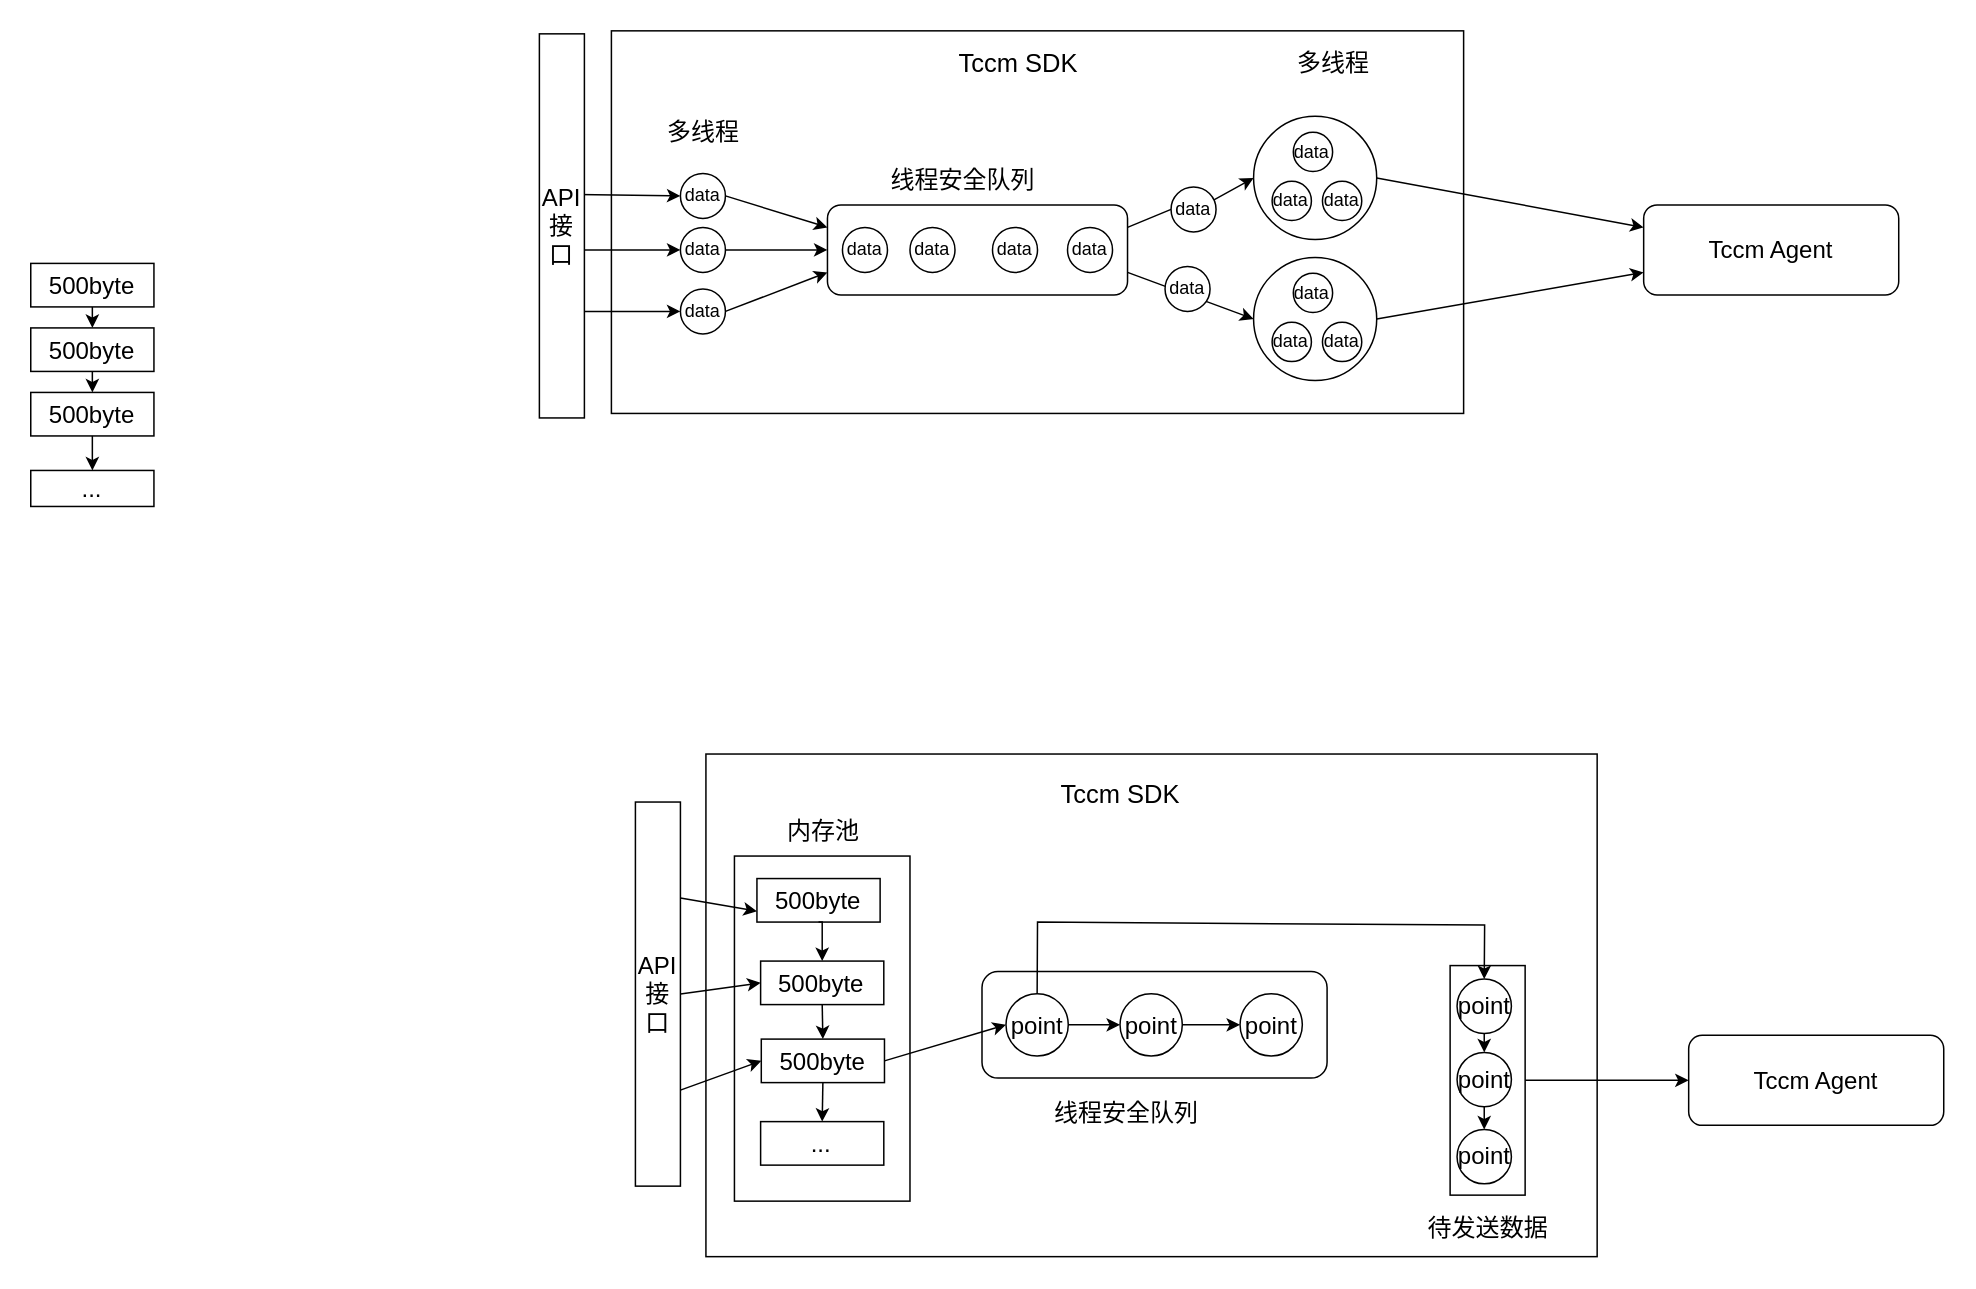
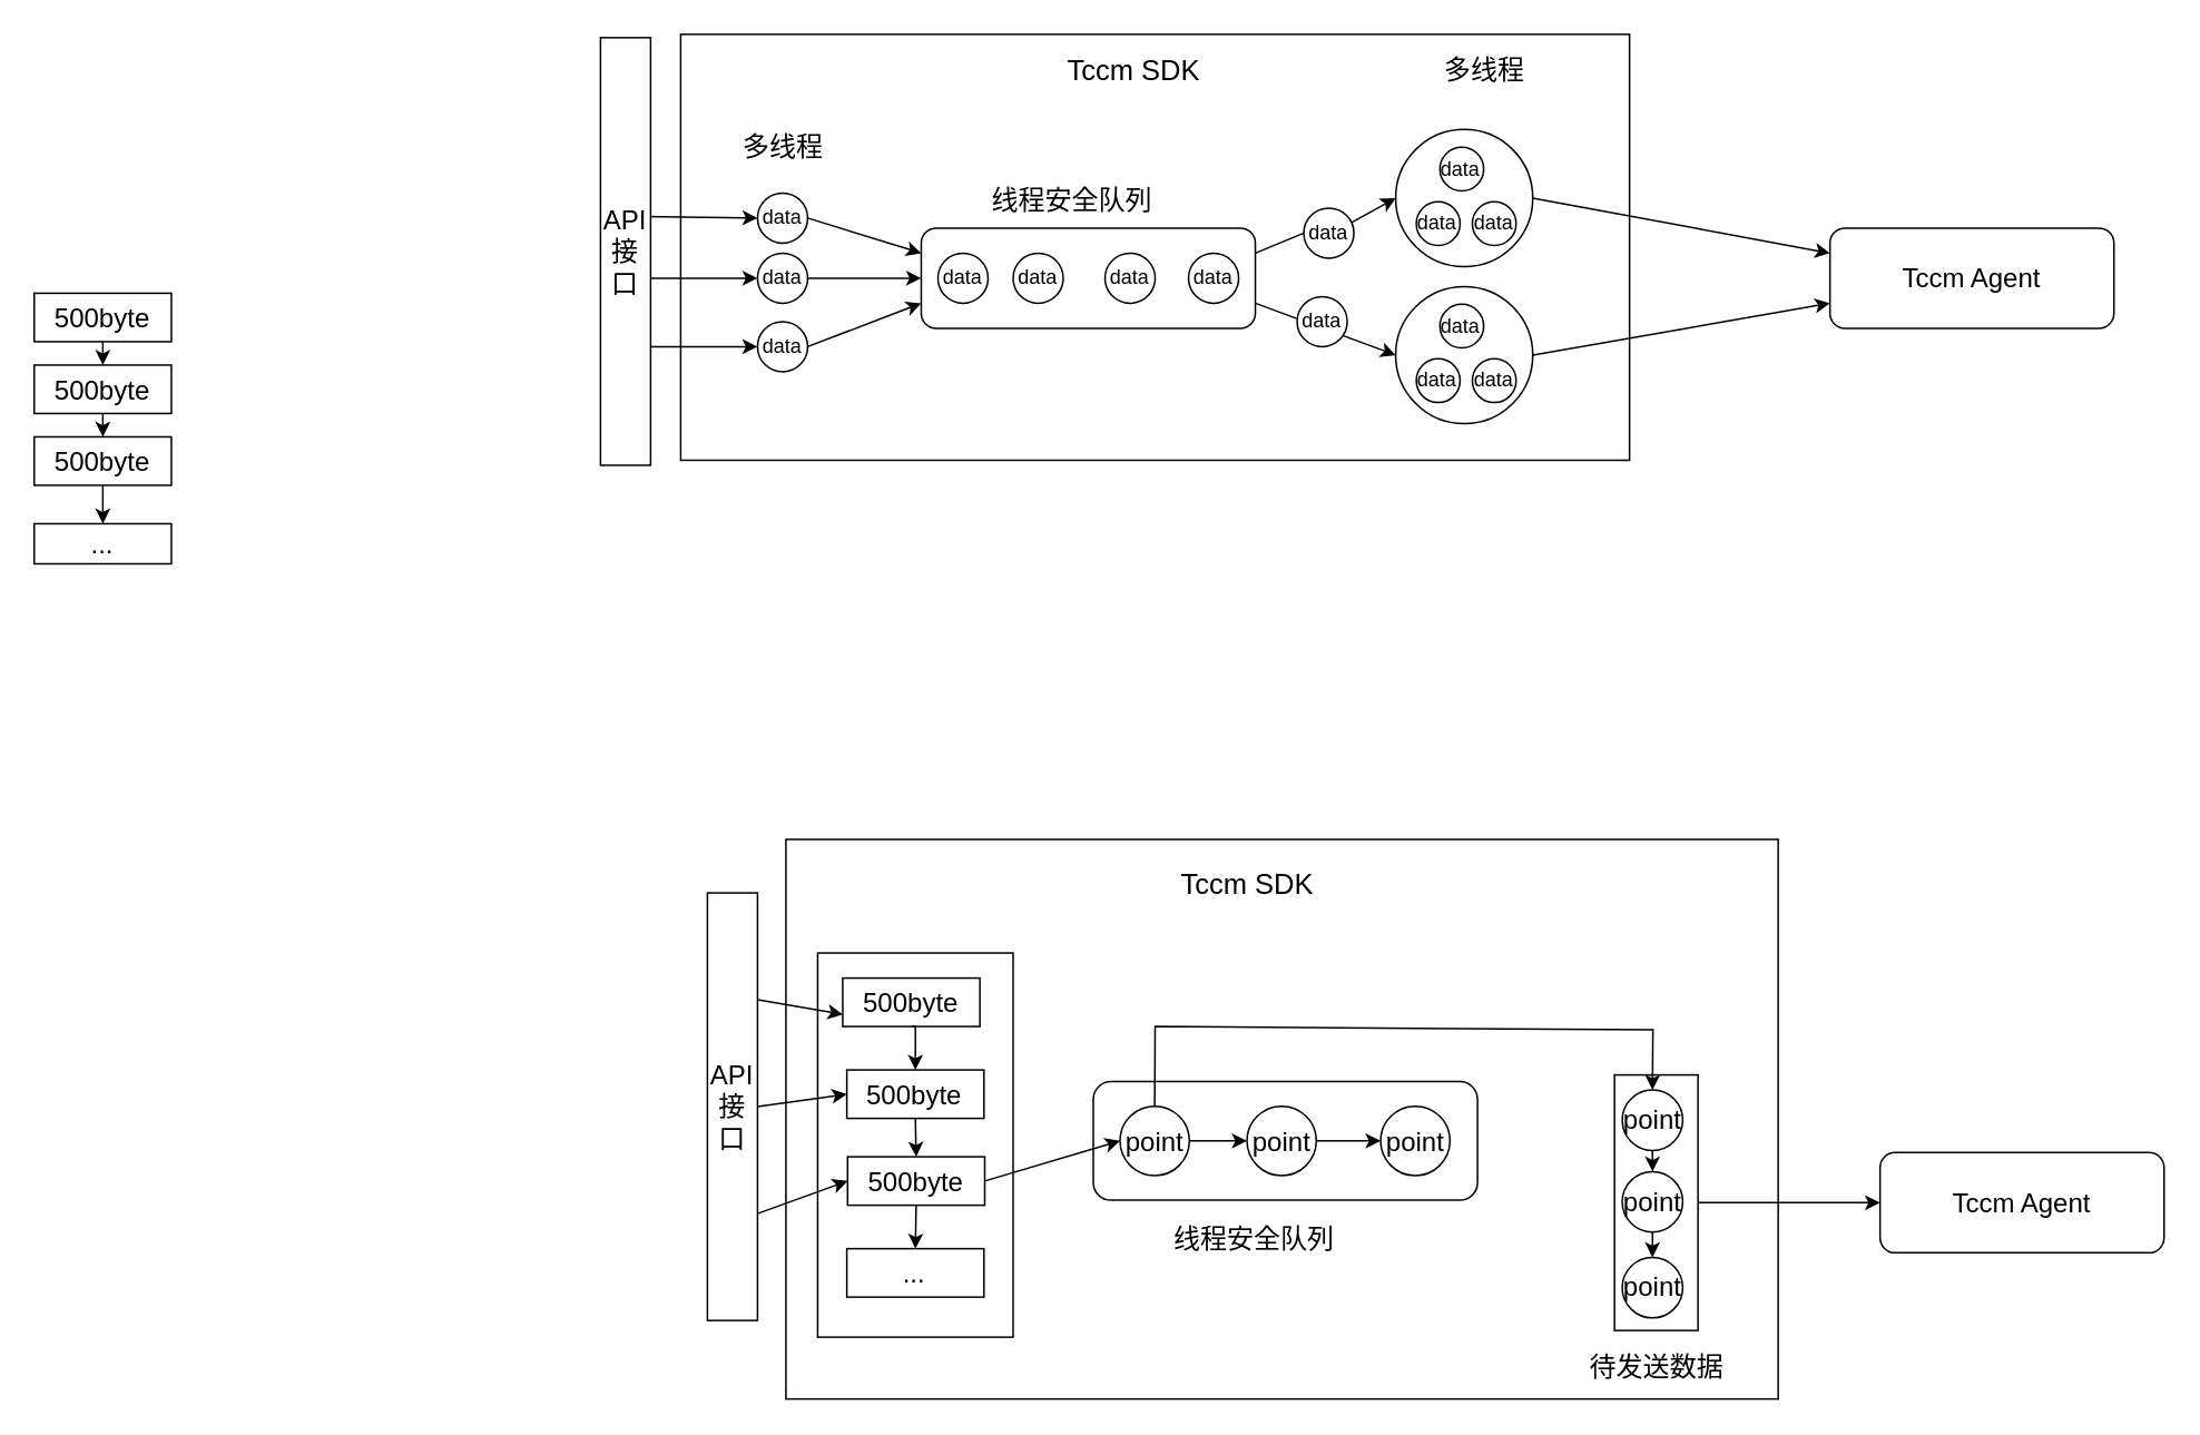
- <mxCell id="72" value="内存池" style="text;html=1;align=center;verticalAlign=middle;resizable=0;points=[];autosize=1;strokeColor=none;fillColor=none;fontSize=16;" vertex="1" parent="1"><mxGeometry x="518.5" y="541" width="58" height="23" as="geometry" /></mxCell>
